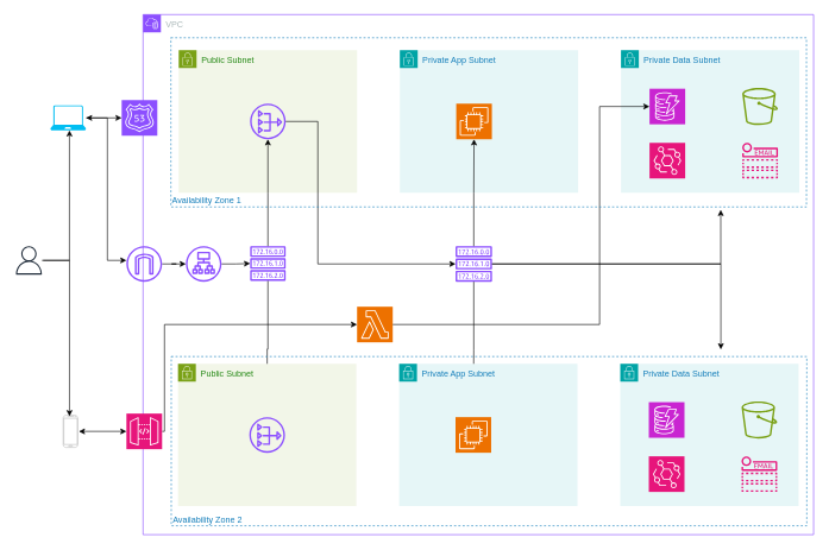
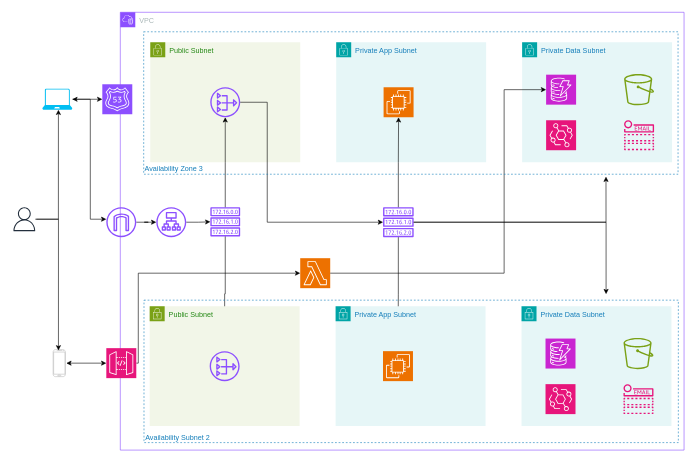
- <mxCell id="35" value="Availability Zone 1" style="fillColor=none;strokeColor=#147EBA;dashed=1;verticalAlign=bottom;fontStyle=0;fontColor=#147EBA;whiteSpace=wrap;html=1;align=left;" vertex="1" parent="1"><mxGeometry x="239" y="52.5" width="891" height="237.5" as="geometry" /></mxCell>
+ <mxCell id="35" value="Availability Zone 3" style="fillColor=none;strokeColor=#147EBA;dashed=1;verticalAlign=bottom;fontStyle=0;fontColor=#147EBA;whiteSpace=wrap;html=1;align=left;" vertex="1" parent="1"><mxGeometry x="239" y="52.5" width="891" height="237.5" as="geometry" /></mxCell>
- <mxCell id="45" value="Availability Zone 2" style="fillColor=none;strokeColor=#147EBA;dashed=1;verticalAlign=bottom;fontStyle=0;fontColor=#147EBA;whiteSpace=wrap;html=1;align=left;" vertex="1" parent="1"><mxGeometry x="239.5" y="500" width="891" height="237.5" as="geometry" /></mxCell>
+ <mxCell id="45" value="Availability Subnet 2" style="fillColor=none;strokeColor=#147EBA;dashed=1;verticalAlign=bottom;fontStyle=0;fontColor=#147EBA;whiteSpace=wrap;html=1;align=left;" vertex="1" parent="1"><mxGeometry x="239.5" y="500" width="891" height="237.5" as="geometry" /></mxCell>
